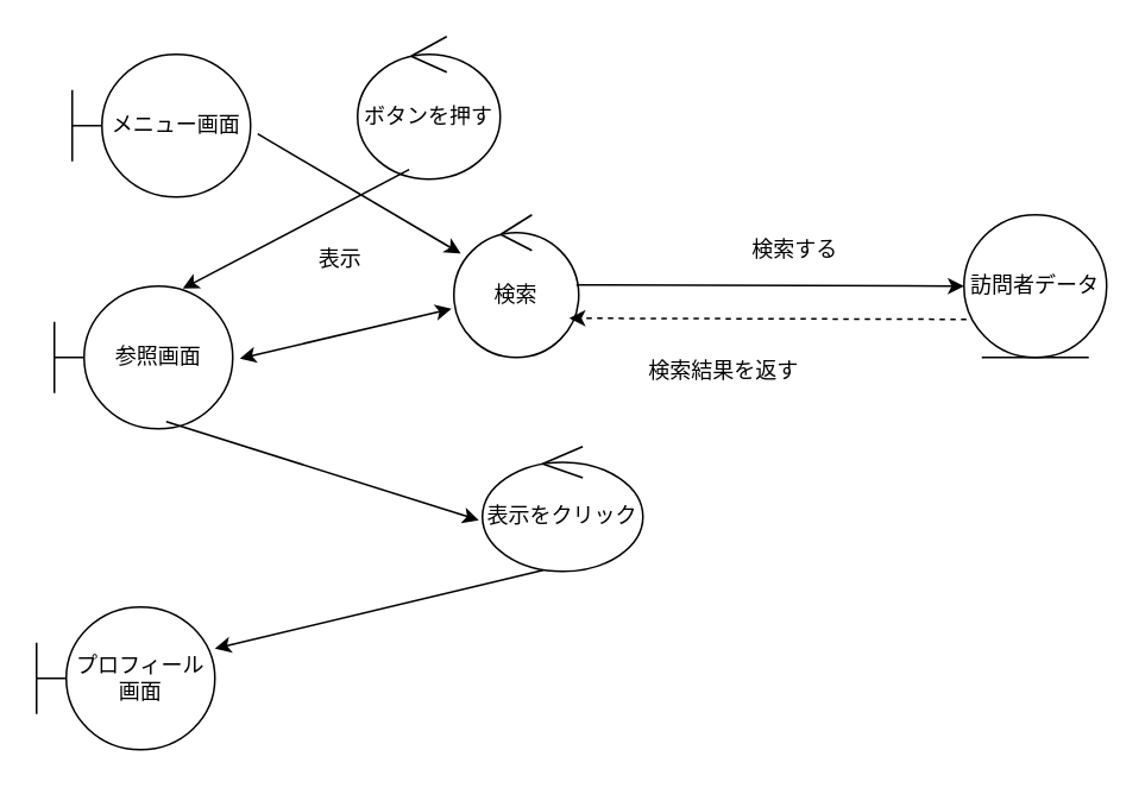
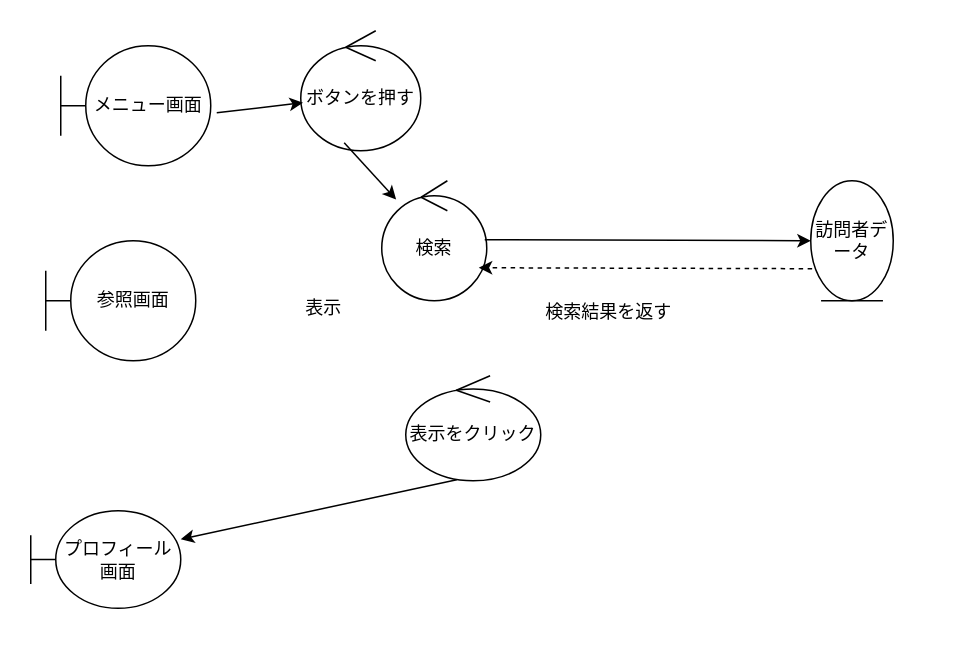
- <mxCell id="9" value="" style="endArrow=classic;html=1;exitX=1.04;exitY=0.558;exitDx=0;exitDy=0;exitPerimeter=0;" edge="1" parent="1" source="2" target="3"><mxGeometry width="50" height="50" relative="1" as="geometry"><mxPoint x="-80" y="155" as="sourcePoint" /><mxPoint x="49" y="83" as="targetPoint" /></mxGeometry></mxCell>
+ <mxCell id="9" value="" style="endArrow=classic;html=1;entryX=0.019;entryY=0.6;entryDx=0;entryDy=0;entryPerimeter=0;exitX=1.04;exitY=0.558;exitDx=0;exitDy=0;exitPerimeter=0;" edge="1" parent="1" source="2" target="8"><mxGeometry width="50" height="50" relative="1" as="geometry"><mxPoint x="-80" y="155" as="sourcePoint" /><mxPoint x="49" y="83" as="targetPoint" /></mxGeometry></mxCell>
- <mxCell id="10" value="" style="endArrow=classic;html=1;entryX=0.72;entryY=0.017;entryDx=0;entryDy=0;entryPerimeter=0;exitX=0.362;exitY=0.933;exitDx=0;exitDy=0;exitPerimeter=0;" edge="1" parent="1" source="8" target="6"><mxGeometry width="50" height="50" relative="1" as="geometry"><mxPoint x="-70" y="165" as="sourcePoint" /><mxPoint x="59" y="93" as="targetPoint" /></mxGeometry></mxCell>
+ <mxCell id="10" value="" style="endArrow=classic;html=1;exitX=0.362;exitY=0.933;exitDx=0;exitDy=0;exitPerimeter=0;" edge="1" parent="1" source="8" target="3"><mxGeometry width="50" height="50" relative="1" as="geometry"><mxPoint x="-70" y="165" as="sourcePoint" /><mxPoint x="59" y="93" as="targetPoint" /></mxGeometry></mxCell>
- <mxCell id="13" value="検索する" style="text;html=1;align=center;verticalAlign=middle;resizable=0;points=[];autosize=1;strokeColor=none;fillColor=none;" vertex="1" parent="1"><mxGeometry x="410" y="125" width="70" height="30" as="geometry" /></mxCell>
- <mxCell id="12" value="表示" style="text;html=1;align=center;verticalAlign=middle;resizable=0;points=[];autosize=1;strokeColor=none;fillColor=none;" vertex="1" parent="1"><mxGeometry x="165" y="130" width="50" height="30" as="geometry" /></mxCell>
+ <mxCell id="12" value="表示" style="text;html=1;align=center;verticalAlign=middle;resizable=0;points=[];autosize=1;strokeColor=none;fillColor=none;" vertex="1" parent="1"><mxGeometry x="190" y="190" width="50" height="30" as="geometry" /></mxCell>
- <mxCell id="4" value="訪問者データ" style="ellipse;shape=umlEntity;whiteSpace=wrap;html=1;" vertex="1" parent="1"><mxGeometry x="540" y="120" width="80" height="80" as="geometry" /></mxCell>
+ <mxCell id="4" value="訪問者データ" style="ellipse;shape=umlEntity;whiteSpace=wrap;html=1;" vertex="1" parent="1"><mxGeometry x="540" y="120" width="55" height="80" as="geometry" /></mxCell>
- <mxCell id="7" value="" style="endArrow=classic;startArrow=classic;html=1;exitX=1.04;exitY=0.508;exitDx=0;exitDy=0;exitPerimeter=0;entryX=-0.019;entryY=0.658;entryDx=0;entryDy=0;entryPerimeter=0;" edge="1" parent="1" source="6" target="3"><mxGeometry width="50" height="50" relative="1" as="geometry"><mxPoint x="190" y="250" as="sourcePoint" /><mxPoint x="250" y="180" as="targetPoint" /></mxGeometry></mxCell>
- <mxCell id="18" value="" style="endArrow=classic;html=1;entryX=-0.022;entryY=0.59;entryDx=0;entryDy=0;entryPerimeter=0;exitX=0.627;exitY=0.95;exitDx=0;exitDy=0;exitPerimeter=0;" edge="1" parent="1" source="6" target="17"><mxGeometry width="50" height="50" relative="1" as="geometry"><mxPoint x="239" y="105" as="sourcePoint" /><mxPoint x="112" y="171" as="targetPoint" /></mxGeometry></mxCell>
- <mxCell id="5" value="プロフィール画面" style="shape=umlBoundary;whiteSpace=wrap;html=1;" vertex="1" parent="1"><mxGeometry x="20" y="340" width="100" height="80" as="geometry" /></mxCell>
+ <mxCell id="5" value="プロフィール画面" style="shape=umlBoundary;whiteSpace=wrap;html=1;" vertex="1" parent="1"><mxGeometry x="20" y="340" width="100" height="65" as="geometry" /></mxCell>
